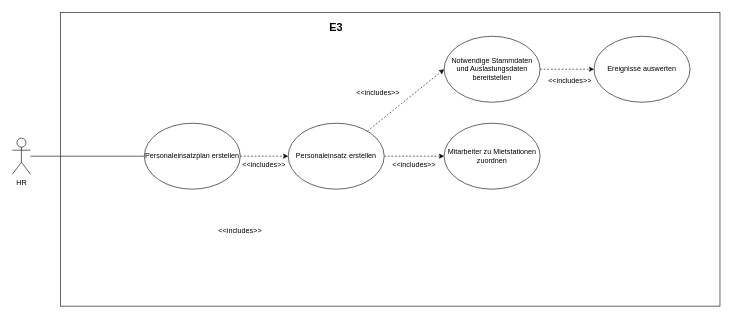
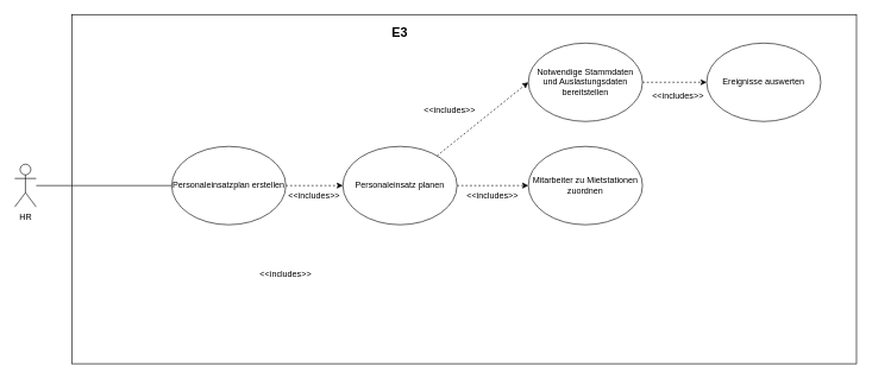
- <mxCell id="12" value="Personaleinsatz erstellen" style="ellipse;whiteSpace=wrap;html=1;fontSize=12;" vertex="1" parent="1"><mxGeometry x="480" y="205" width="160" height="110" as="geometry" /></mxCell>
+ <mxCell id="12" value="Personaleinsatz planen" style="ellipse;whiteSpace=wrap;html=1;fontSize=12;" vertex="1" parent="1"><mxGeometry x="480" y="205" width="160" height="110" as="geometry" /></mxCell>
